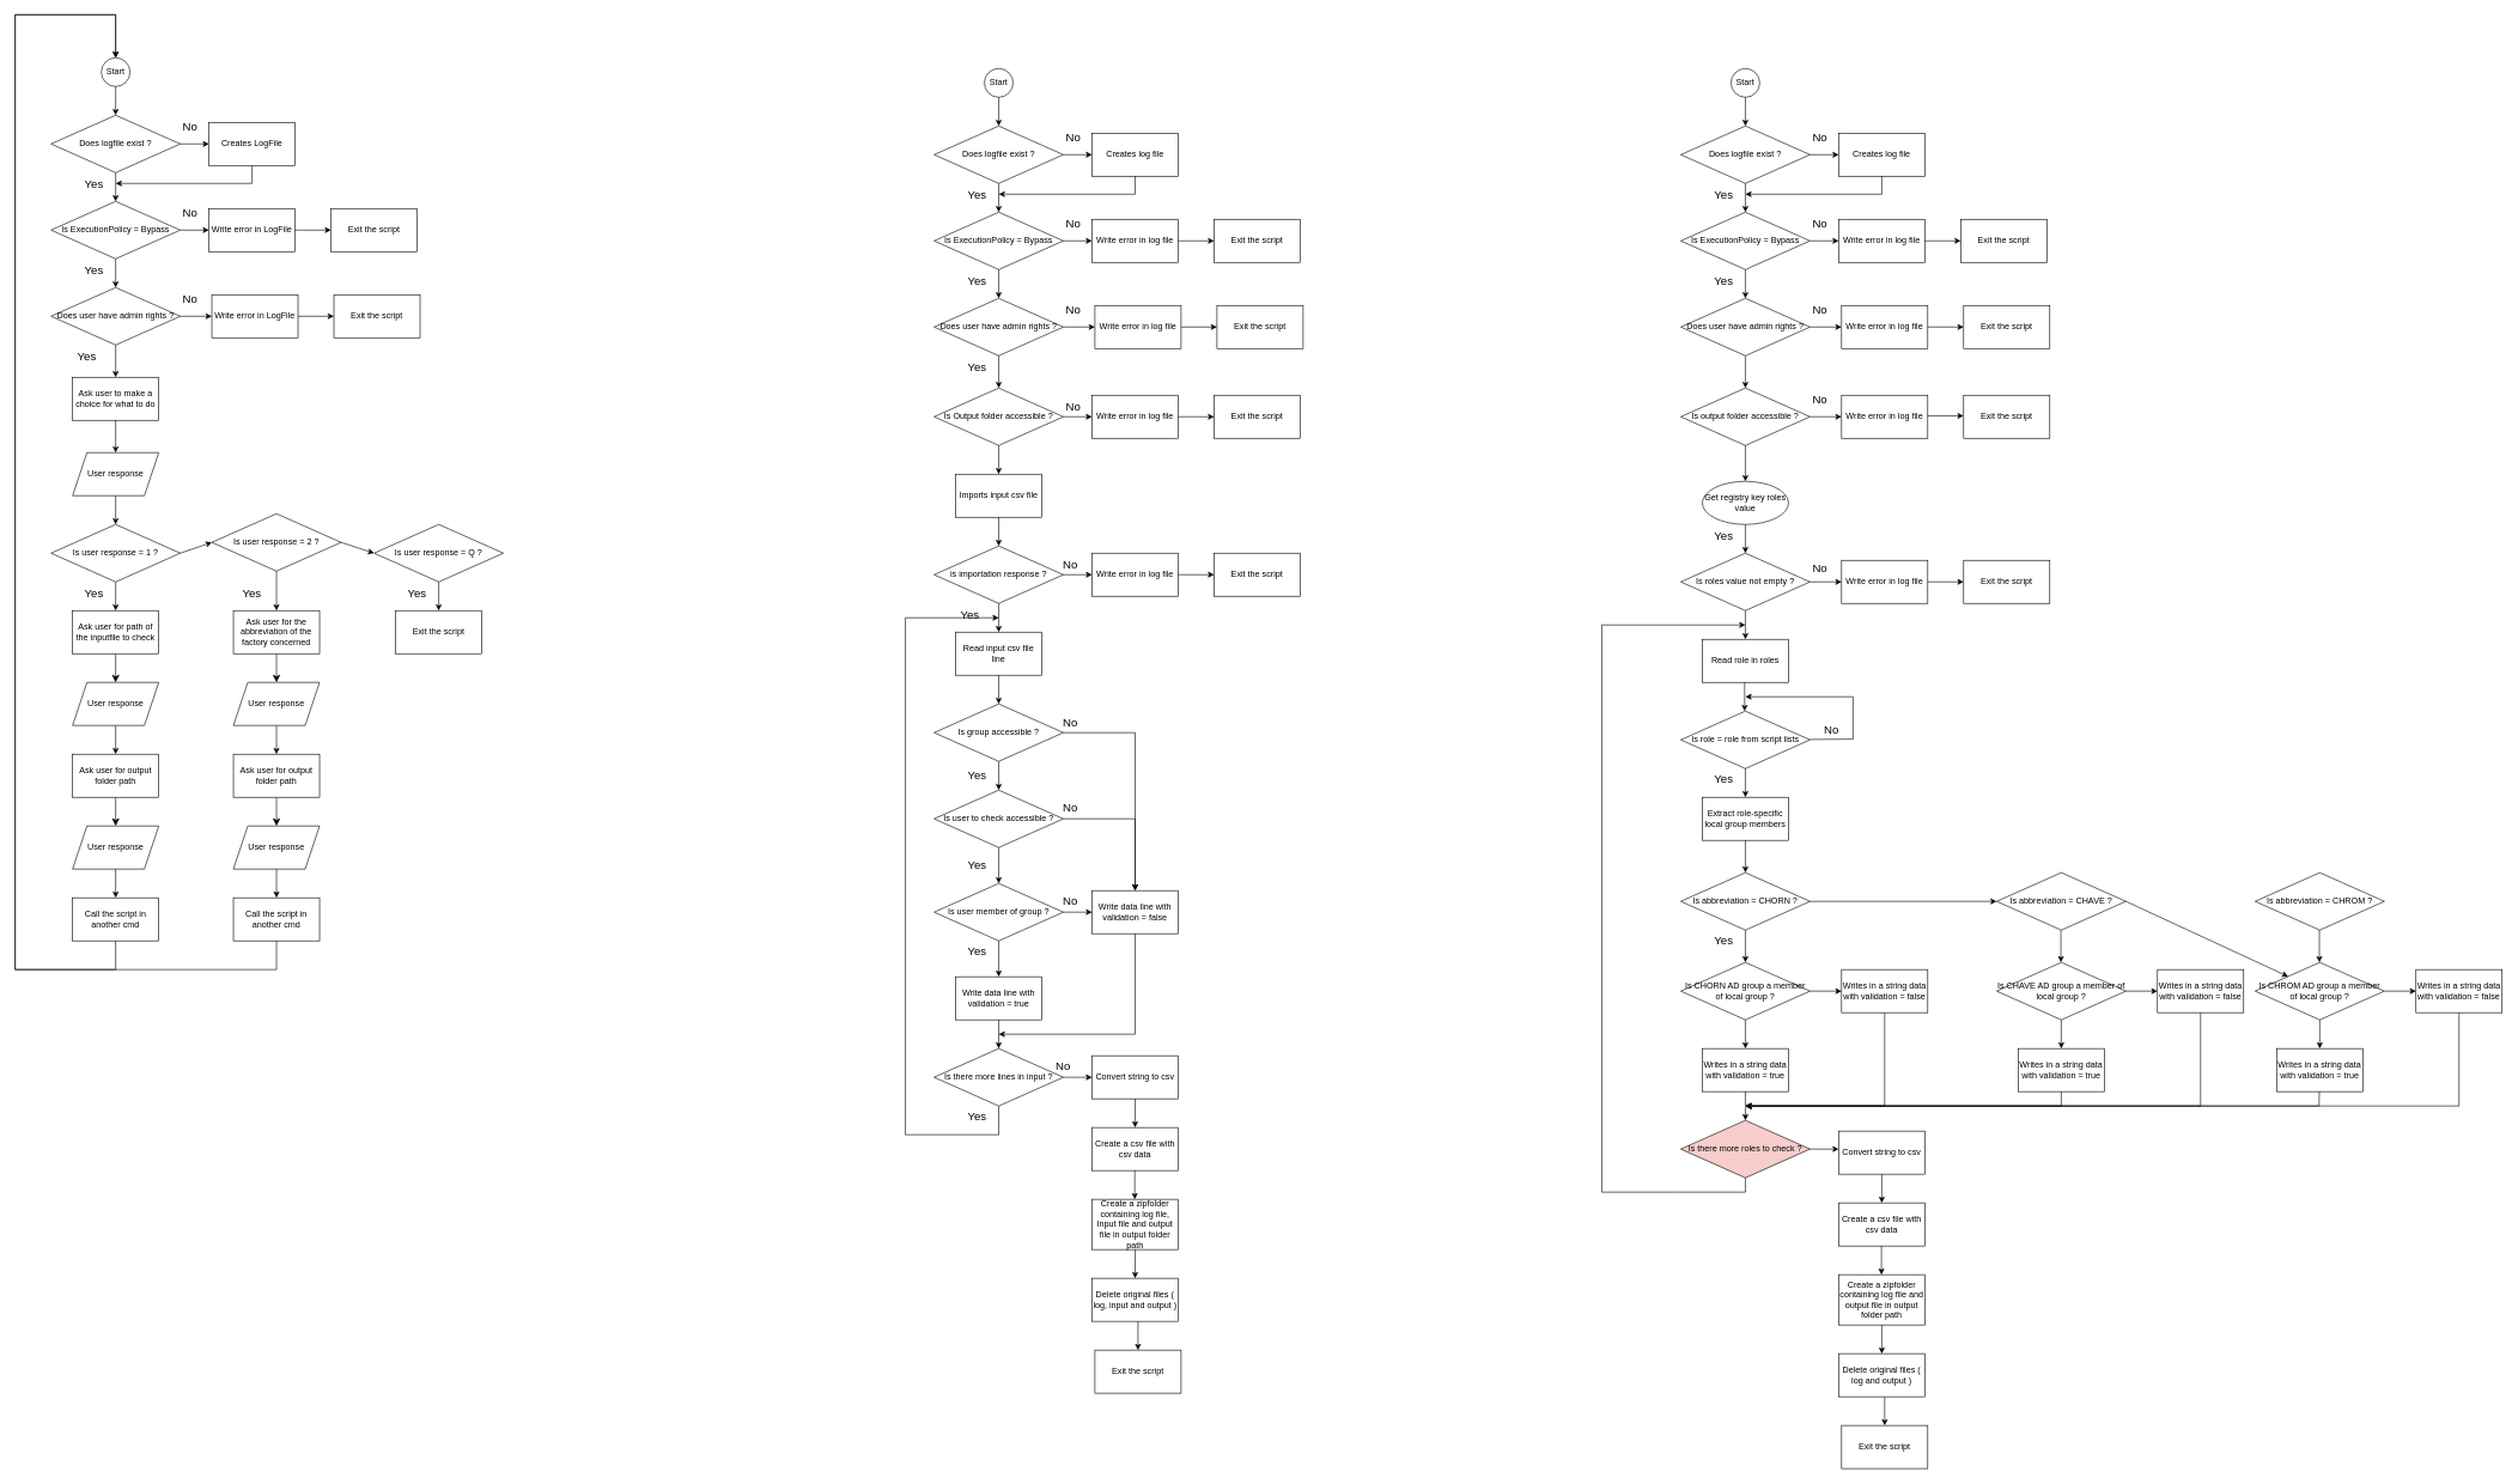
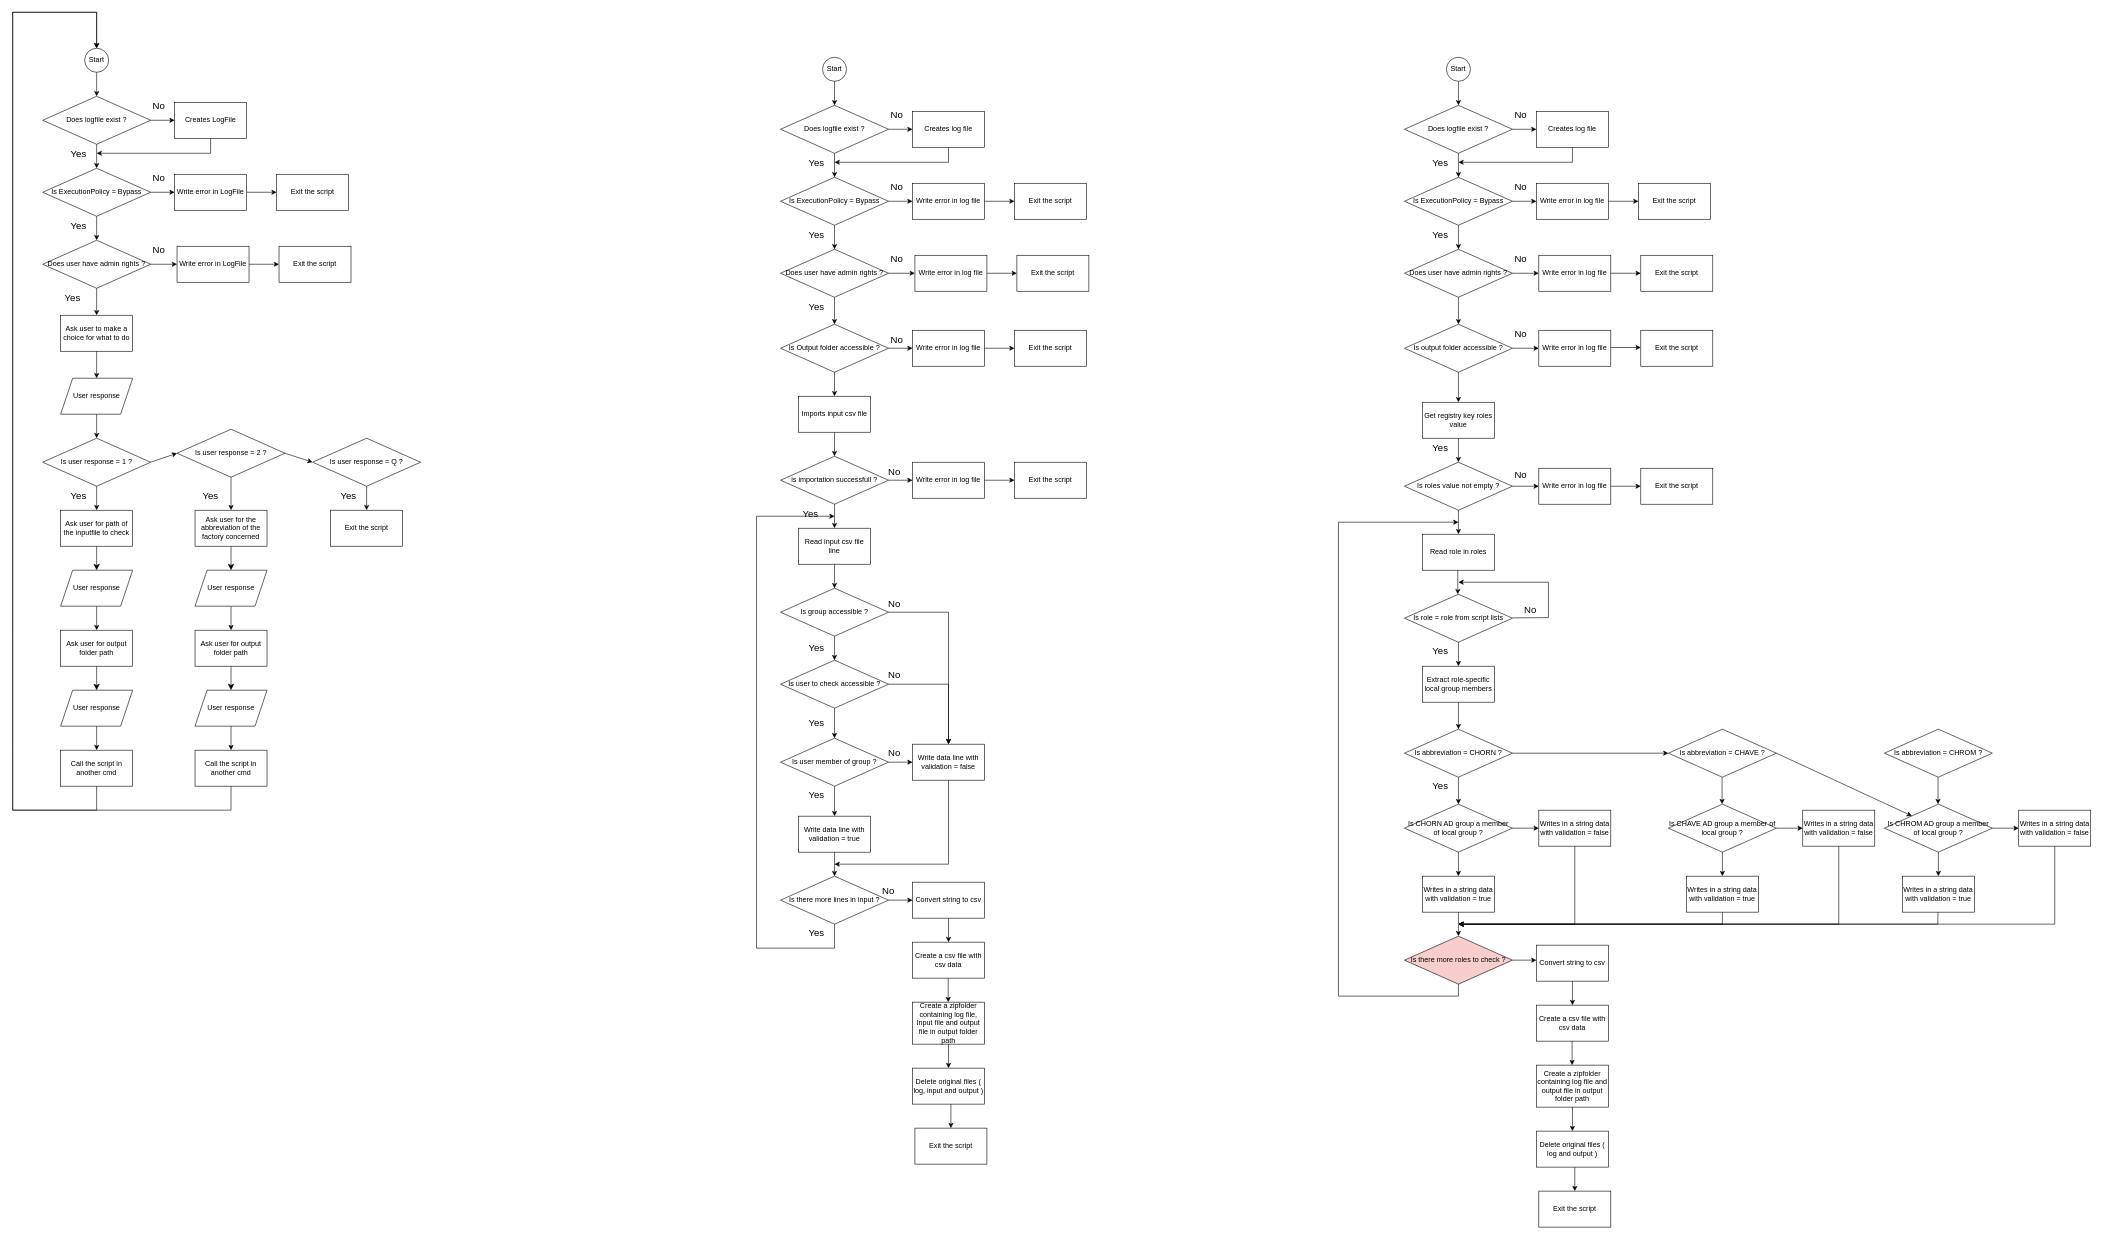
- <mxCell id="171" value="Get registry key roles value" style="ellipse;whiteSpace=wrap;html=1;" vertex="1" parent="1"><mxGeometry x="2370" y="670" width="120" height="60" as="geometry" /></mxCell>
+ <mxCell id="171" value="Get registry key roles value" style="rounded=0;whiteSpace=wrap;html=1;" vertex="1" parent="1"><mxGeometry x="2370" y="670" width="120" height="60" as="geometry" /></mxCell>
- <mxCell id="88" value="is importation response ?" style="rhombus;whiteSpace=wrap;html=1;" vertex="1" parent="1"><mxGeometry x="1300" y="760" width="180" height="80" as="geometry" /></mxCell>
+ <mxCell id="88" value="is importation successfull ?" style="rhombus;whiteSpace=wrap;html=1;" vertex="1" parent="1"><mxGeometry x="1300" y="760" width="180" height="80" as="geometry" /></mxCell>
